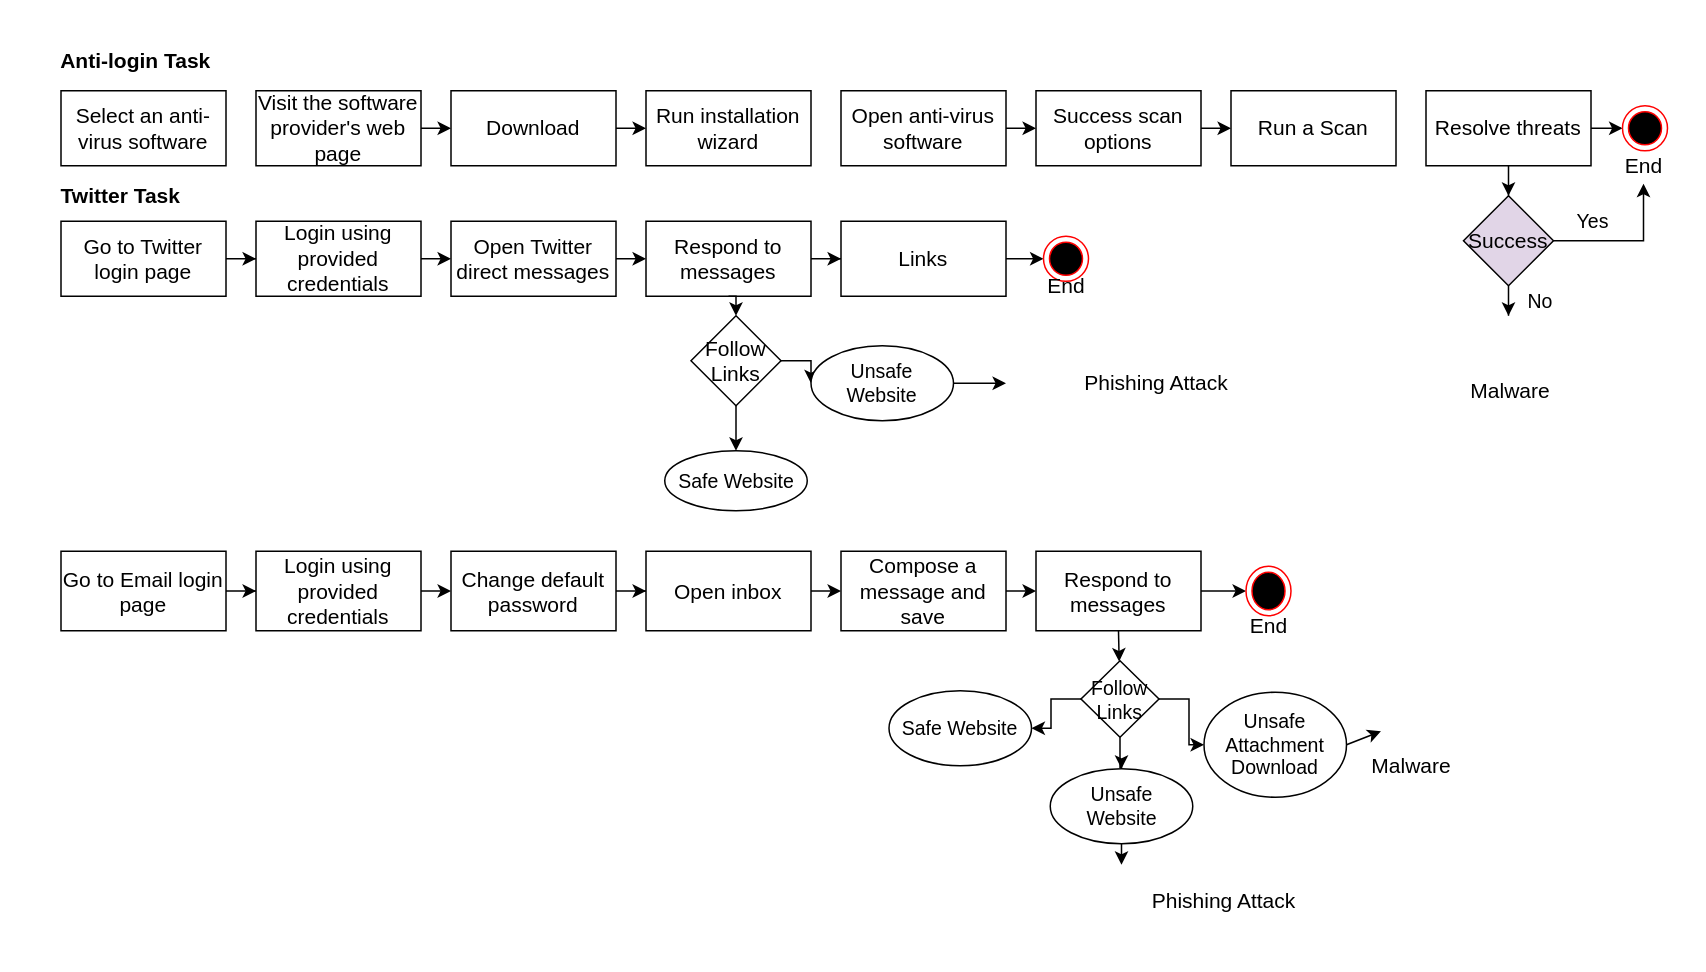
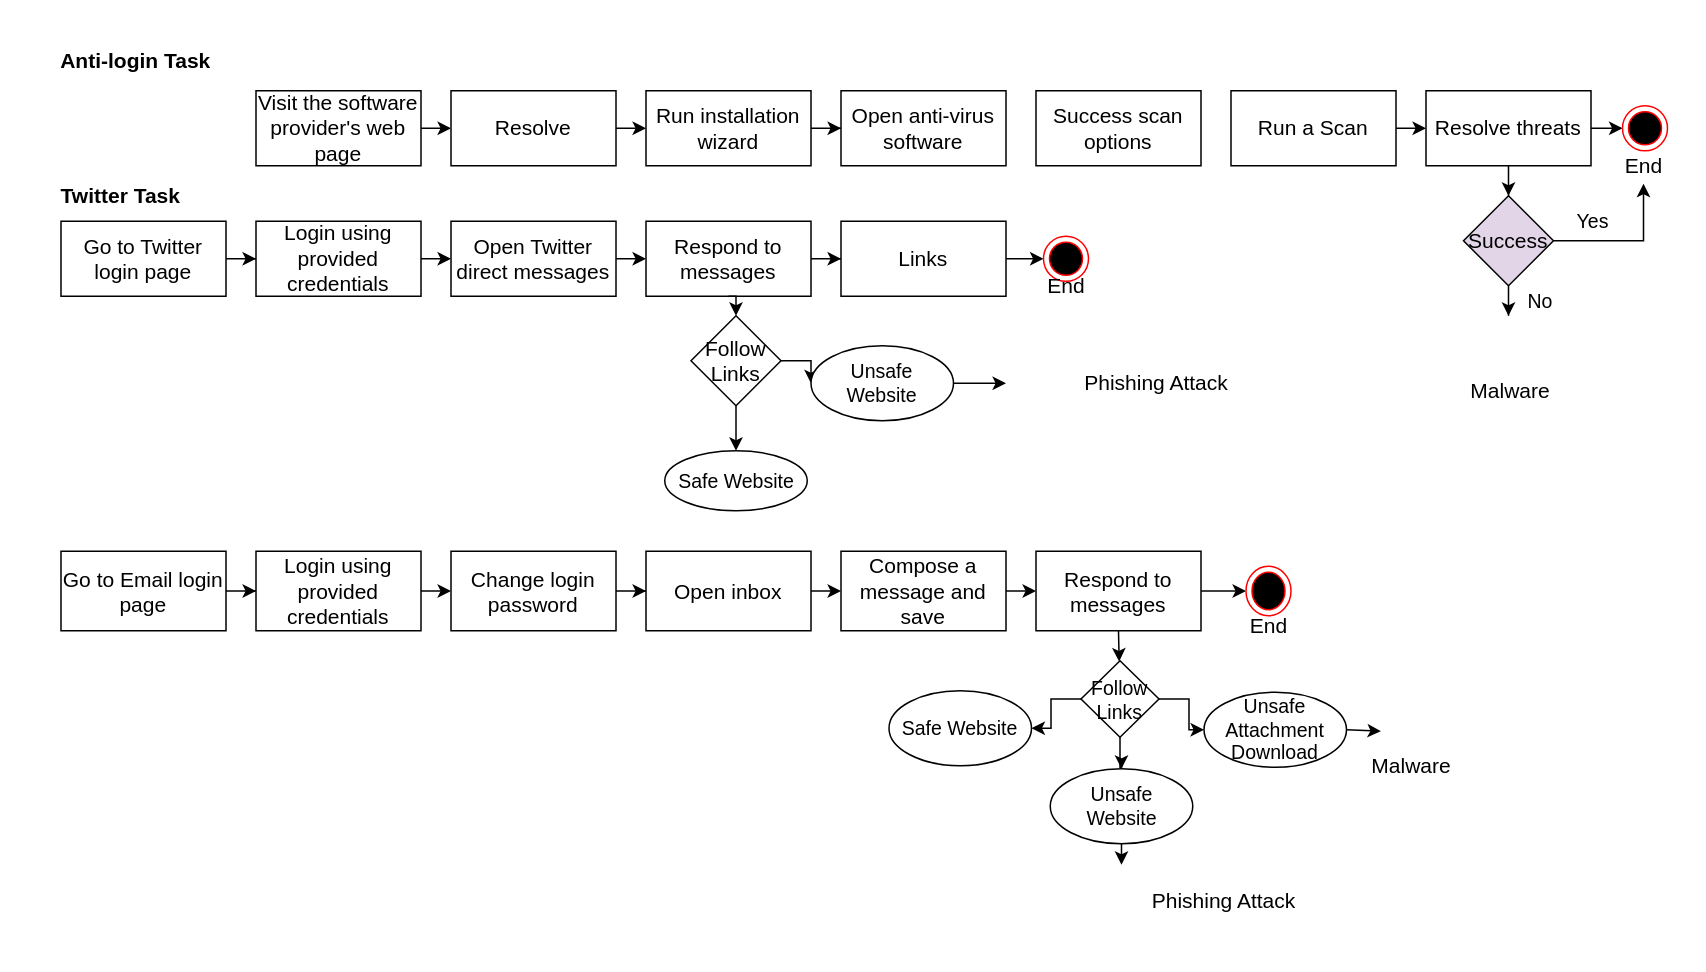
- <mxCell id="2" value="Select an anti-virus software" style="text;html=1;align=center;verticalAlign=middle;whiteSpace=wrap;rounded=0;strokeColor=#000000;fontSize=14;" vertex="1" parent="1"><mxGeometry x="40" y="60" width="110" height="50" as="geometry" /></mxCell>
- <mxCell id="6" value="Download" style="text;html=1;align=center;verticalAlign=middle;whiteSpace=wrap;rounded=0;strokeColor=#000000;fontSize=14;" vertex="1" parent="1"><mxGeometry x="300" y="60" width="110" height="50" as="geometry" /></mxCell>
+ <mxCell id="6" value="Resolve" style="text;html=1;align=center;verticalAlign=middle;whiteSpace=wrap;rounded=0;strokeColor=#000000;fontSize=14;" vertex="1" parent="1"><mxGeometry x="300" y="60" width="110" height="50" as="geometry" /></mxCell>
+ <mxCell id="7" style="edgeStyle=orthogonalEdgeStyle;rounded=0;orthogonalLoop=1;jettySize=auto;html=1;exitX=1;exitY=0.5;exitDx=0;exitDy=0;fontSize=14;" edge="1" parent="1" source="8" target="10"><mxGeometry relative="1" as="geometry" /></mxCell>
- <mxCell id="9" style="edgeStyle=orthogonalEdgeStyle;rounded=0;orthogonalLoop=1;jettySize=auto;html=1;exitX=1;exitY=0.5;exitDx=0;exitDy=0;entryX=0;entryY=0.5;entryDx=0;entryDy=0;fontSize=14;" edge="1" parent="1" source="10" target="12"><mxGeometry relative="1" as="geometry" /></mxCell>
- <mxCell id="11" style="edgeStyle=orthogonalEdgeStyle;rounded=0;orthogonalLoop=1;jettySize=auto;html=1;exitX=1;exitY=0.5;exitDx=0;exitDy=0;entryX=0;entryY=0.5;entryDx=0;entryDy=0;fontSize=14;" edge="1" parent="1" source="12" target="14"><mxGeometry relative="1" as="geometry" /></mxCell>
+ <mxCell id="13" style="edgeStyle=orthogonalEdgeStyle;rounded=0;orthogonalLoop=1;jettySize=auto;html=1;exitX=1;exitY=0.5;exitDx=0;exitDy=0;entryX=0;entryY=0.5;entryDx=0;entryDy=0;fontSize=14;" edge="1" parent="1" source="14" target="17"><mxGeometry relative="1" as="geometry" /></mxCell>
- <mxCell id="36" value="Change default password" style="text;html=1;align=center;verticalAlign=middle;whiteSpace=wrap;rounded=0;strokeColor=#000000;fontSize=14;" vertex="1" parent="1"><mxGeometry x="300" y="367" width="110" height="53" as="geometry" /></mxCell>
+ <mxCell id="36" value="Change login password" style="text;html=1;align=center;verticalAlign=middle;whiteSpace=wrap;rounded=0;strokeColor=#000000;fontSize=14;" vertex="1" parent="1"><mxGeometry x="300" y="367" width="110" height="53" as="geometry" /></mxCell>
- <mxCell id="63" value="Unsafe Attachment Download" style="ellipse;whiteSpace=wrap;html=1;fontSize=13;" vertex="1" parent="1"><mxGeometry x="802" y="461" width="95" height="70" as="geometry" /></mxCell>
+ <mxCell id="63" value="Unsafe Attachment Download" style="ellipse;whiteSpace=wrap;html=1;fontSize=13;" vertex="1" parent="1"><mxGeometry x="802" y="461" width="95" height="50" as="geometry" /></mxCell>
